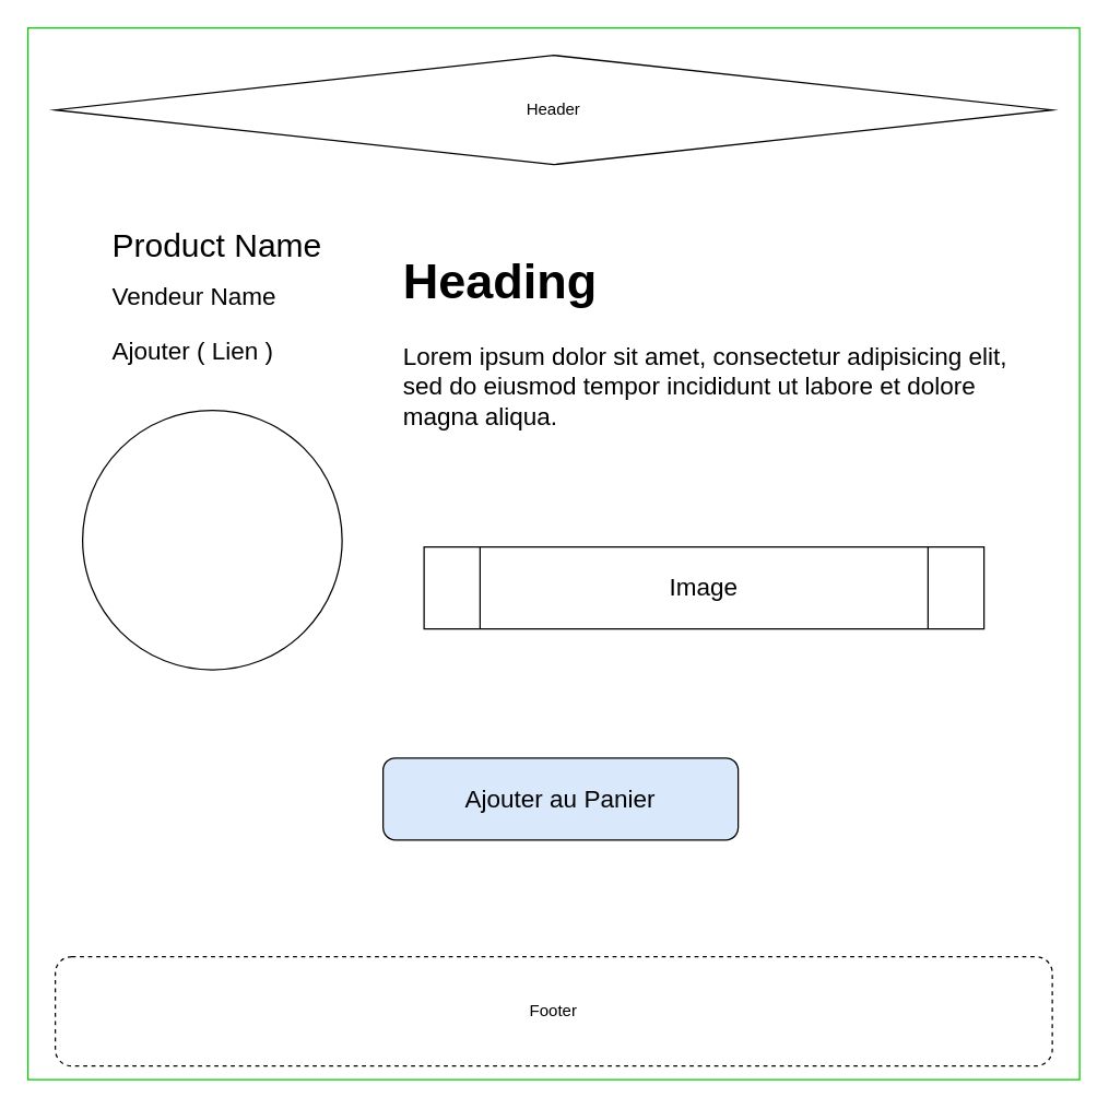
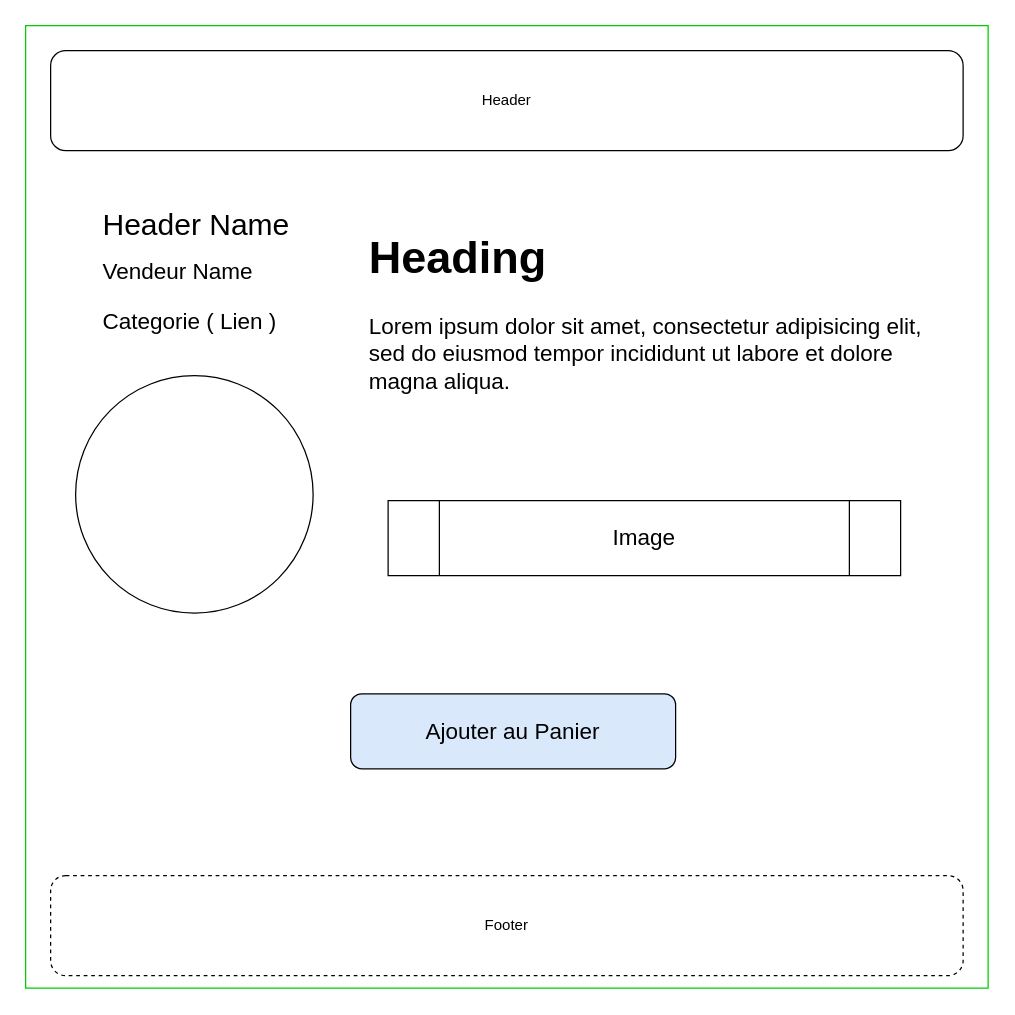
- <mxCell id="3" value="Header" style="rhombus;whiteSpace=wrap;html=1;" vertex="1" parent="1"><mxGeometry x="40" y="40" width="730" height="80" as="geometry" /></mxCell>
+ <mxCell id="3" value="Header" style="rounded=1;whiteSpace=wrap;html=1;" vertex="1" parent="1"><mxGeometry x="40" y="40" width="730" height="80" as="geometry" /></mxCell>
- <mxCell id="6" value="&lt;font style=&quot;font-size: 24px&quot;&gt;Product Name&lt;/font&gt;" style="text;html=1;strokeColor=none;fillColor=none;align=left;verticalAlign=middle;whiteSpace=wrap;rounded=0;" vertex="1" parent="1"><mxGeometry x="80" y="160" width="270" height="40" as="geometry" /></mxCell>
+ <mxCell id="6" value="&lt;font style=&quot;font-size: 24px&quot;&gt;Header Name&lt;/font&gt;" style="text;html=1;strokeColor=none;fillColor=none;align=left;verticalAlign=middle;whiteSpace=wrap;rounded=0;" vertex="1" parent="1"><mxGeometry x="80" y="160" width="270" height="40" as="geometry" /></mxCell>
- <mxCell id="8" value="&lt;font style=&quot;font-size: 18px&quot;&gt;Ajouter ( Lien )&lt;/font&gt;" style="text;html=1;strokeColor=none;fillColor=none;align=left;verticalAlign=middle;whiteSpace=wrap;rounded=0;fontSize=24;" vertex="1" parent="1"><mxGeometry x="80" y="240" width="150" height="30" as="geometry" /></mxCell>
+ <mxCell id="8" value="&lt;font style=&quot;font-size: 18px&quot;&gt;Categorie ( Lien )&lt;/font&gt;" style="text;html=1;strokeColor=none;fillColor=none;align=left;verticalAlign=middle;whiteSpace=wrap;rounded=0;fontSize=24;" vertex="1" parent="1"><mxGeometry x="80" y="240" width="150" height="30" as="geometry" /></mxCell>
